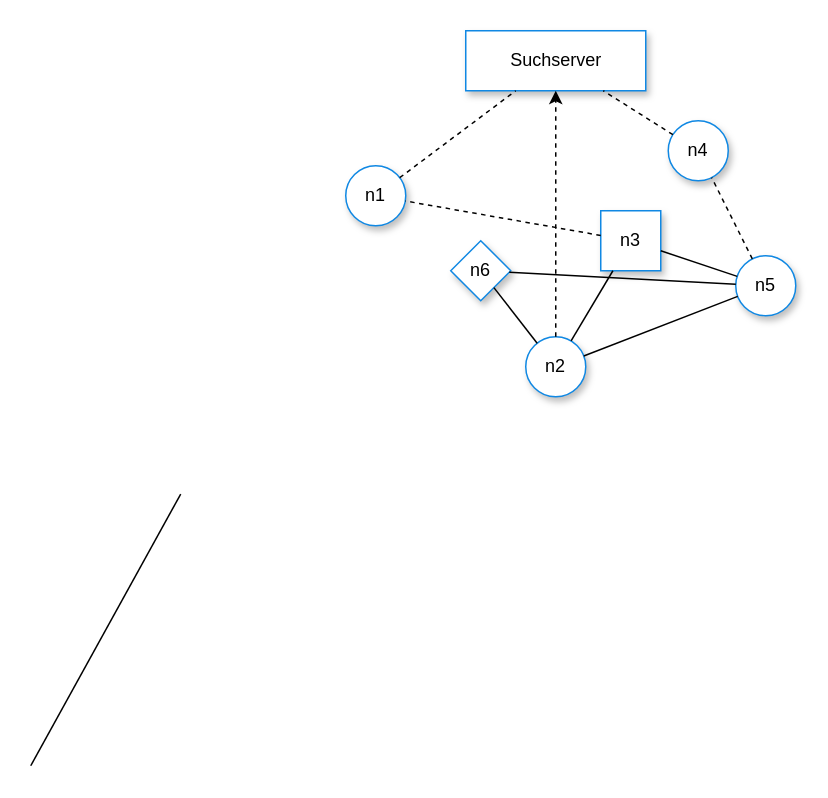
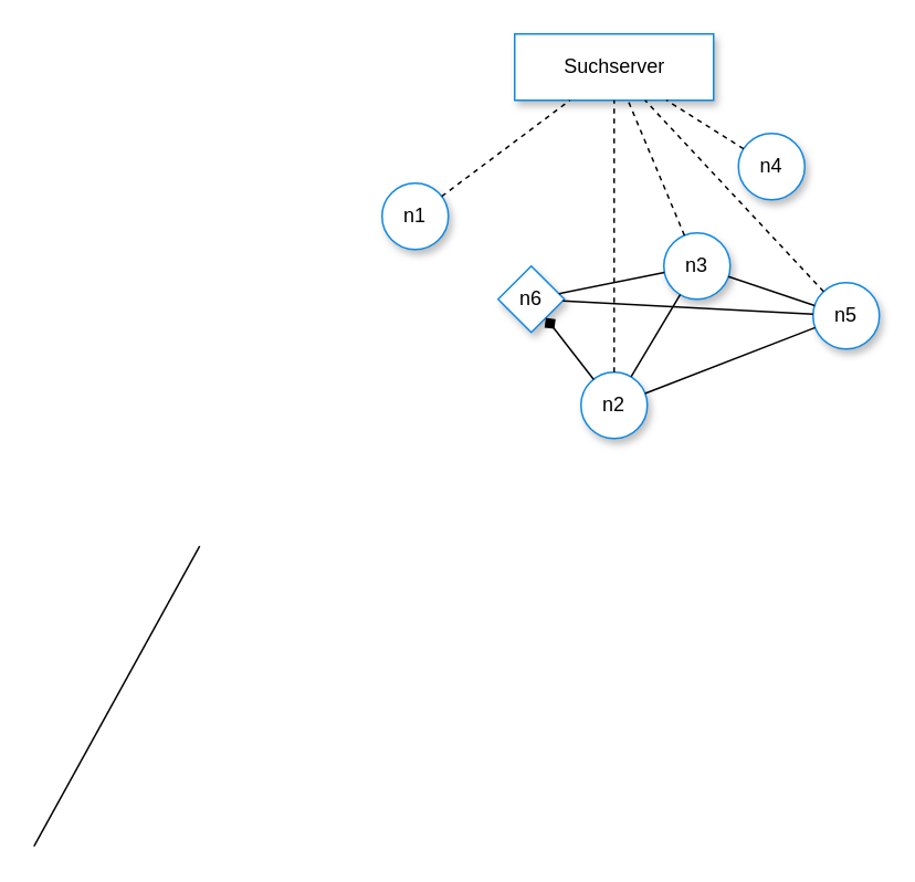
- <mxCell id="18" value="" style="endArrow=classic;dashed=1;html=1;rounded=0;" edge="1" parent="1" source="3" target="9"><mxGeometry width="50" height="50" relative="1" as="geometry"><mxPoint x="296.012" y="148.016" as="sourcePoint" /><mxPoint x="373.333" y="90" as="targetPoint" /></mxGeometry></mxCell>
+ <mxCell id="18" value="" style="endArrow=none;dashed=1;html=1;rounded=0;" edge="1" parent="1" source="3" target="9"><mxGeometry width="50" height="50" relative="1" as="geometry"><mxPoint x="296.012" y="148.016" as="sourcePoint" /><mxPoint x="373.333" y="90" as="targetPoint" /></mxGeometry></mxCell>
- <mxCell id="17" value="" style="endArrow=none;dashed=1;html=1;rounded=0;" edge="1" parent="1" source="4" target="2"><mxGeometry width="50" height="50" relative="1" as="geometry"><mxPoint x="286.012" y="138.016" as="sourcePoint" /><mxPoint x="363.333" y="80" as="targetPoint" /></mxGeometry></mxCell>
+ <mxCell id="17" value="" style="endArrow=none;dashed=1;html=1;rounded=0;" edge="1" parent="1" source="4" target="9"><mxGeometry width="50" height="50" relative="1" as="geometry"><mxPoint x="286.012" y="138.016" as="sourcePoint" /><mxPoint x="363.333" y="80" as="targetPoint" /></mxGeometry></mxCell>
- <mxCell id="19" value="" style="endArrow=none;dashed=1;html=1;rounded=0;" edge="1" parent="1" source="6" target="5"><mxGeometry width="50" height="50" relative="1" as="geometry"><mxPoint x="306.012" y="158.016" as="sourcePoint" /><mxPoint x="383.333" y="100" as="targetPoint" /></mxGeometry></mxCell>
+ <mxCell id="19" value="" style="endArrow=none;dashed=1;html=1;rounded=0;" edge="1" parent="1" source="6" target="9"><mxGeometry width="50" height="50" relative="1" as="geometry"><mxPoint x="306.012" y="158.016" as="sourcePoint" /><mxPoint x="383.333" y="100" as="targetPoint" /></mxGeometry></mxCell>
- <mxCell id="4" value="n3" style="whiteSpace=wrap;html=1;aspect=fixed;fillColor=#FFFFFF;strokeColor=#1088E3;strokeWidth=1;shadow=1;rounded=0;" vertex="1" parent="1"><mxGeometry x="400" y="140" width="40" height="40" as="geometry" /></mxCell>
+ <mxCell id="4" value="n3" style="ellipse;whiteSpace=wrap;html=1;aspect=fixed;fillColor=#FFFFFF;strokeColor=#1088E3;strokeWidth=1;shadow=1;" vertex="1" parent="1"><mxGeometry x="400" y="140" width="40" height="40" as="geometry" /></mxCell>
+ <mxCell id="10" value="" style="endArrow=none;html=1;rounded=0;" edge="1" parent="1" source="4" target="7"><mxGeometry width="50" height="50" relative="1" as="geometry"><mxPoint x="270" y="300" as="sourcePoint" /><mxPoint x="320" y="250" as="targetPoint" /></mxGeometry></mxCell>
- <mxCell id="11" value="" style="endArrow=none;html=1;rounded=0;" edge="1" parent="1" source="3" target="7"><mxGeometry width="50" height="50" relative="1" as="geometry"><mxPoint x="410.388" y="173.922" as="sourcePoint" /><mxPoint x="349.612" y="186.078" as="targetPoint" /></mxGeometry></mxCell>
+ <mxCell id="11" value="" style="endArrow=diamond;html=1;rounded=0;" edge="1" parent="1" source="3" target="7"><mxGeometry width="50" height="50" relative="1" as="geometry"><mxPoint x="410.388" y="173.922" as="sourcePoint" /><mxPoint x="349.612" y="186.078" as="targetPoint" /></mxGeometry></mxCell>
